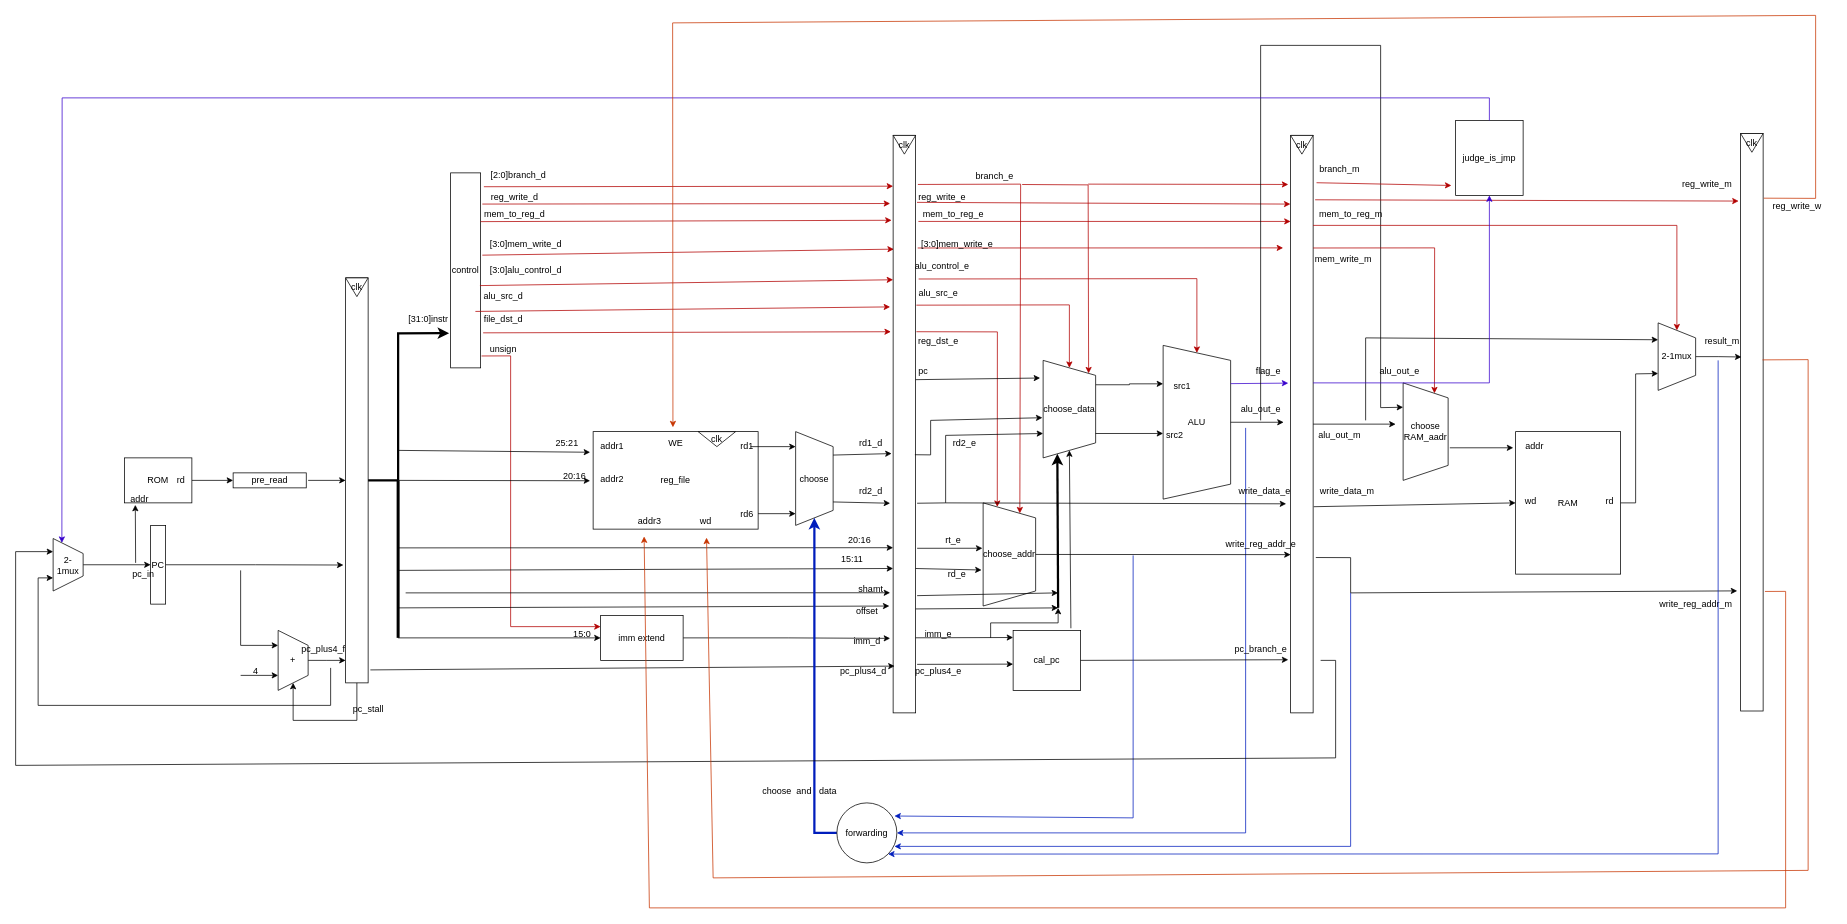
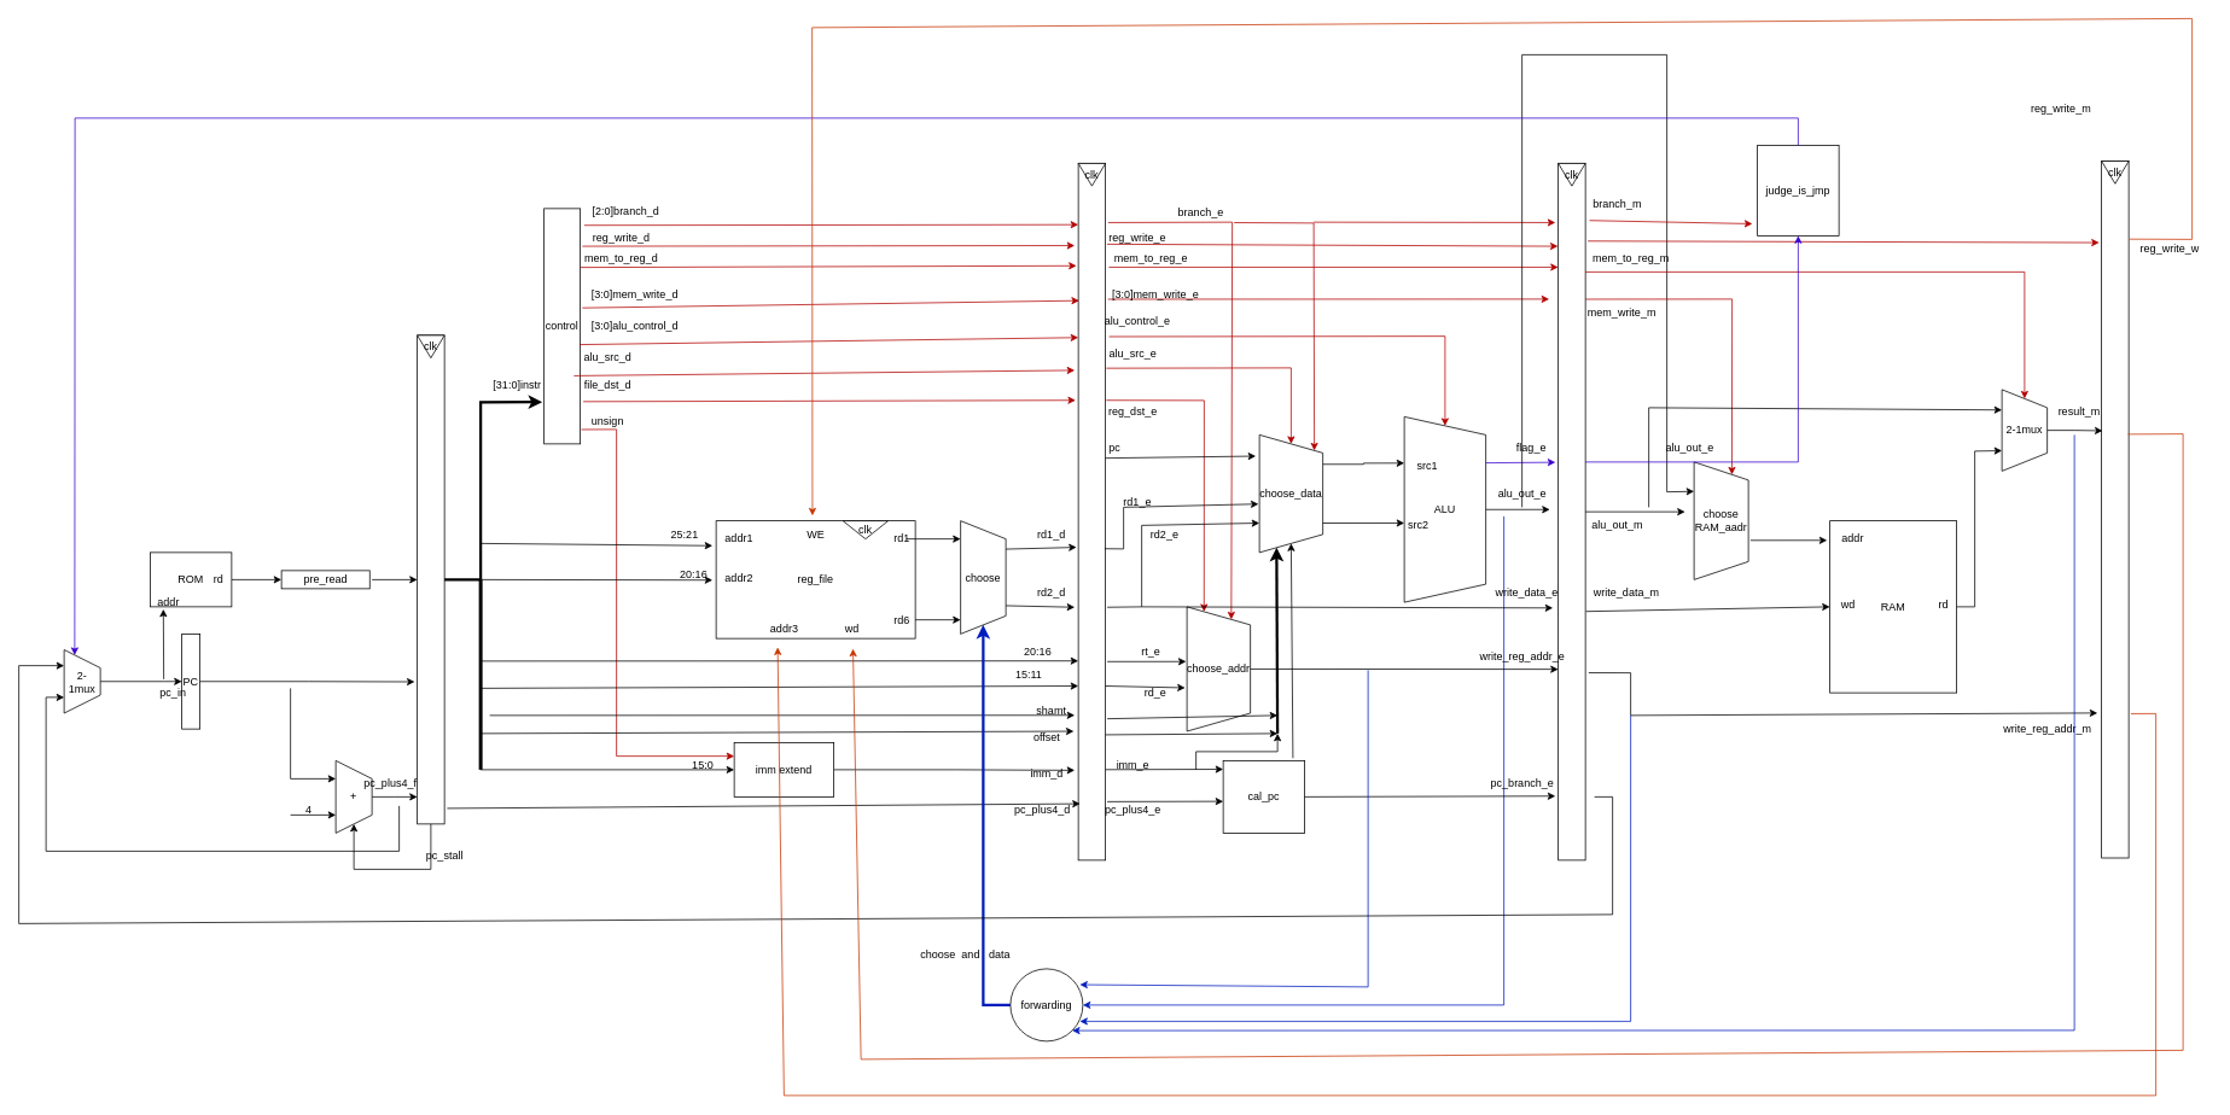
- <mxCell id="175" value="reg_write_m" style="text;html=1;align=center;verticalAlign=middle;resizable=0;points=[];autosize=1;strokeColor=none;fillColor=none;" vertex="1" parent="1"><mxGeometry x="2230" y="230" width="90" height="30" as="geometry" /></mxCell>
+ <mxCell id="175" value="reg_write_m" style="text;html=1;align=center;verticalAlign=middle;resizable=0;points=[];autosize=1;strokeColor=none;fillColor=none;" vertex="1" parent="1"><mxGeometry x="2230" y="105" width="90" height="30" as="geometry" /></mxCell>
+ <mxCell id="109" value="rd1_e" style="text;html=1;align=center;verticalAlign=middle;resizable=0;points=[];autosize=1;strokeColor=none;fillColor=none;" vertex="1" parent="1"><mxGeometry x="1230" y="540" width="50" height="30" as="geometry" /></mxCell>
- <mxCell id="61" value="imm extend" style="whiteSpace=wrap;html=1;" vertex="1" parent="1"><mxGeometry x="800" y="820" width="110" height="60" as="geometry" /></mxCell>
+ <mxCell id="61" value="imm extend" style="whiteSpace=wrap;html=1;" vertex="1" parent="1"><mxGeometry x="810" y="820" width="110" height="60" as="geometry" /></mxCell>
